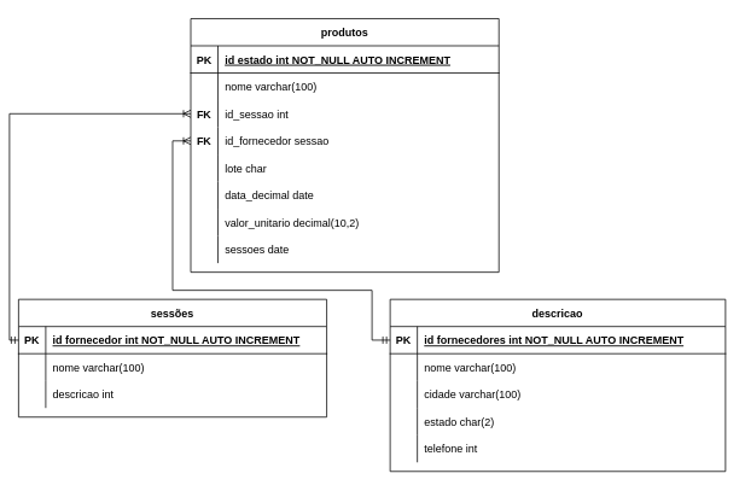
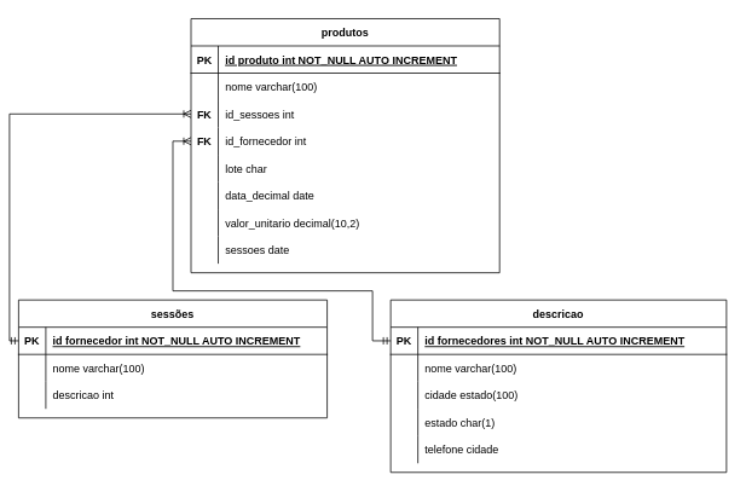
- <mxCell id="5" value="id estado int NOT_NULL AUTO INCREMENT" style="shape=partialRectangle;connectable=0;fillColor=none;top=0;left=0;bottom=0;right=0;align=left;spacingLeft=6;fontStyle=5;overflow=hidden;" vertex="1" parent="3"><mxGeometry x="30" width="310" height="30" as="geometry"><mxRectangle width="310" height="30" as="alternateBounds" /></mxGeometry></mxCell>
+ <mxCell id="5" value="id produto int NOT_NULL AUTO INCREMENT" style="shape=partialRectangle;connectable=0;fillColor=none;top=0;left=0;bottom=0;right=0;align=left;spacingLeft=6;fontStyle=5;overflow=hidden;" vertex="1" parent="3"><mxGeometry x="30" width="310" height="30" as="geometry"><mxRectangle width="310" height="30" as="alternateBounds" /></mxGeometry></mxCell>
- <mxCell id="11" value="id_sessao int" style="shape=partialRectangle;connectable=0;fillColor=none;top=0;left=0;bottom=0;right=0;align=left;spacingLeft=6;overflow=hidden;" vertex="1" parent="9"><mxGeometry x="30" width="310" height="30" as="geometry"><mxRectangle width="310" height="30" as="alternateBounds" /></mxGeometry></mxCell>
+ <mxCell id="11" value="id_sessoes int" style="shape=partialRectangle;connectable=0;fillColor=none;top=0;left=0;bottom=0;right=0;align=left;spacingLeft=6;overflow=hidden;" vertex="1" parent="9"><mxGeometry x="30" width="310" height="30" as="geometry"><mxRectangle width="310" height="30" as="alternateBounds" /></mxGeometry></mxCell>
- <mxCell id="14" value="id_fornecedor sessao" style="shape=partialRectangle;connectable=0;fillColor=none;top=0;left=0;bottom=0;right=0;align=left;spacingLeft=6;overflow=hidden;" vertex="1" parent="12"><mxGeometry x="30" width="310" height="30" as="geometry"><mxRectangle width="310" height="30" as="alternateBounds" /></mxGeometry></mxCell>
+ <mxCell id="14" value="id_fornecedor int" style="shape=partialRectangle;connectable=0;fillColor=none;top=0;left=0;bottom=0;right=0;align=left;spacingLeft=6;overflow=hidden;" vertex="1" parent="12"><mxGeometry x="30" width="310" height="30" as="geometry"><mxRectangle width="310" height="30" as="alternateBounds" /></mxGeometry></mxCell>
- <mxCell id="46" value="cidade varchar(100)" style="shape=partialRectangle;connectable=0;fillColor=none;top=0;left=0;bottom=0;right=0;align=left;spacingLeft=6;overflow=hidden;" vertex="1" parent="44"><mxGeometry x="30" width="340" height="30" as="geometry"><mxRectangle width="340" height="30" as="alternateBounds" /></mxGeometry></mxCell>
+ <mxCell id="46" value="cidade estado(100)" style="shape=partialRectangle;connectable=0;fillColor=none;top=0;left=0;bottom=0;right=0;align=left;spacingLeft=6;overflow=hidden;" vertex="1" parent="44"><mxGeometry x="30" width="340" height="30" as="geometry"><mxRectangle width="340" height="30" as="alternateBounds" /></mxGeometry></mxCell>
- <mxCell id="49" value="estado char(2)" style="shape=partialRectangle;connectable=0;fillColor=none;top=0;left=0;bottom=0;right=0;align=left;spacingLeft=6;overflow=hidden;" vertex="1" parent="47"><mxGeometry x="30" width="340" height="30" as="geometry"><mxRectangle width="340" height="30" as="alternateBounds" /></mxGeometry></mxCell>
+ <mxCell id="49" value="estado char(1)" style="shape=partialRectangle;connectable=0;fillColor=none;top=0;left=0;bottom=0;right=0;align=left;spacingLeft=6;overflow=hidden;" vertex="1" parent="47"><mxGeometry x="30" width="340" height="30" as="geometry"><mxRectangle width="340" height="30" as="alternateBounds" /></mxGeometry></mxCell>
- <mxCell id="52" value="telefone int" style="shape=partialRectangle;connectable=0;fillColor=none;top=0;left=0;bottom=0;right=0;align=left;spacingLeft=6;overflow=hidden;" vertex="1" parent="50"><mxGeometry x="30" width="340" height="30" as="geometry"><mxRectangle width="340" height="30" as="alternateBounds" /></mxGeometry></mxCell>
+ <mxCell id="52" value="telefone cidade" style="shape=partialRectangle;connectable=0;fillColor=none;top=0;left=0;bottom=0;right=0;align=left;spacingLeft=6;overflow=hidden;" vertex="1" parent="50"><mxGeometry x="30" width="340" height="30" as="geometry"><mxRectangle width="340" height="30" as="alternateBounds" /></mxGeometry></mxCell>
